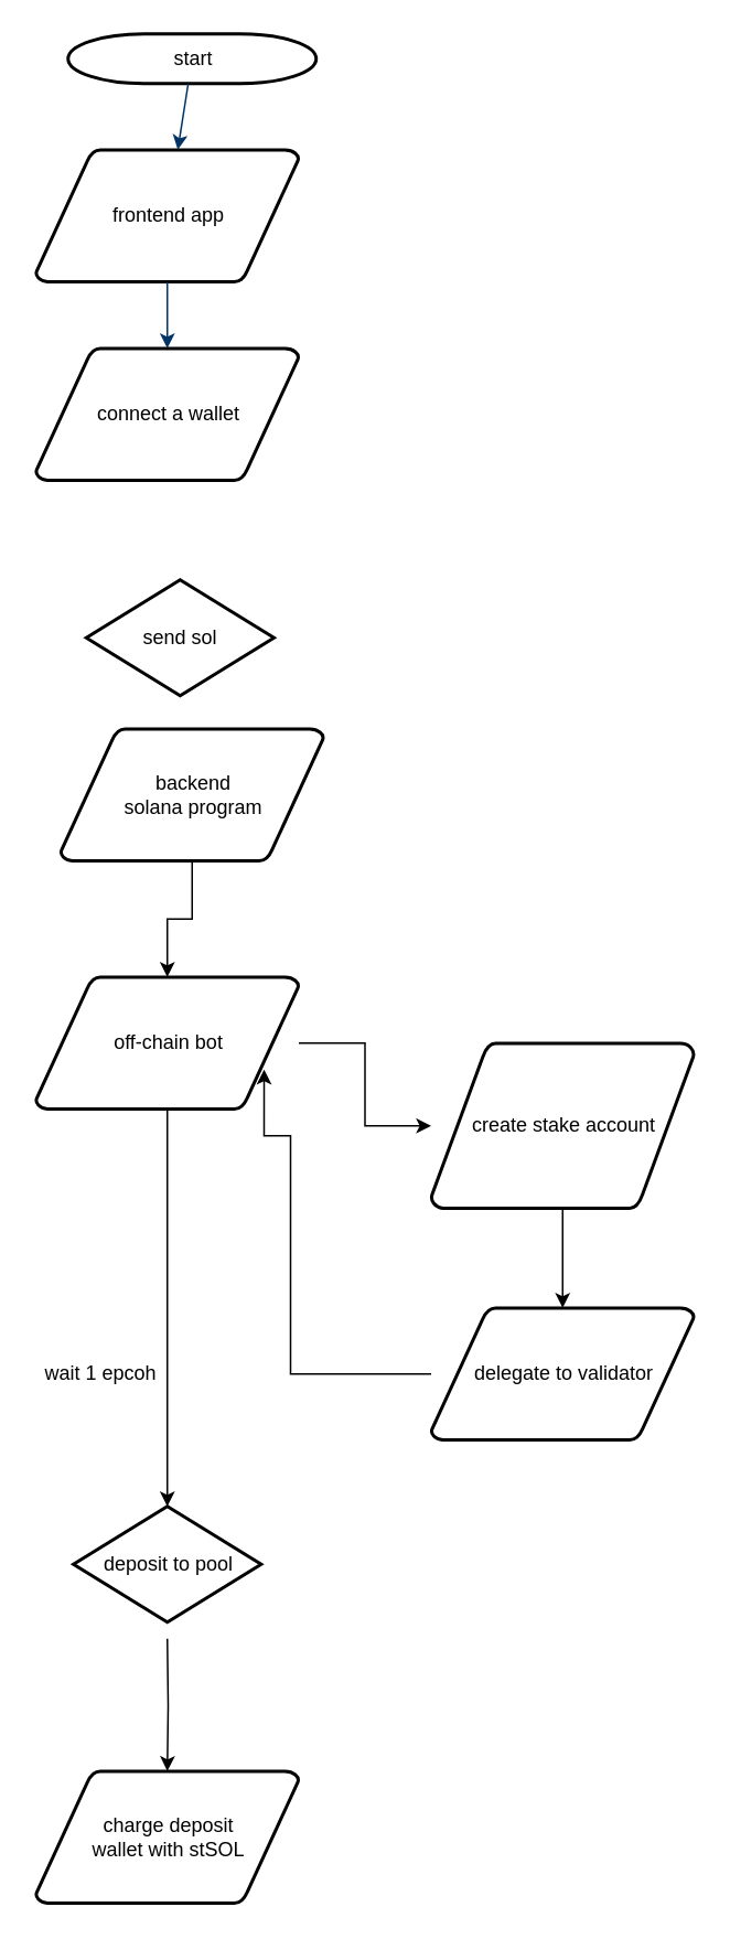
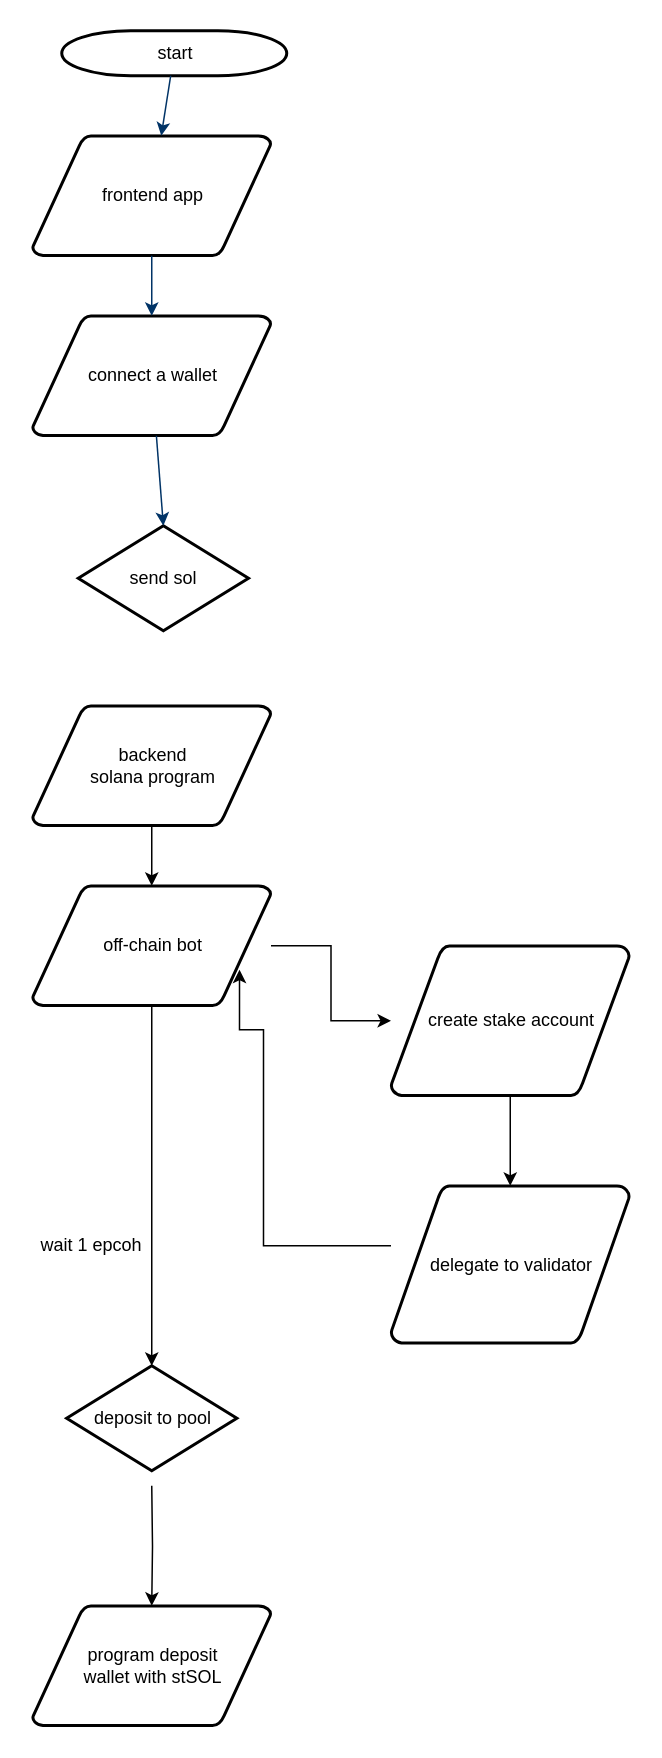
+ <mxCell id="10" style="entryX=0.5;entryY=0;entryPerimeter=0;fontStyle=1;strokeColor=#003366;strokeWidth=1;html=1;" edge="1" parent="1" source="6" target="7"><mxGeometry relative="1" as="geometry" /></mxCell>
- <mxCell id="5" value="backend &lt;br&gt;solana program" style="shape=mxgraph.flowchart.data;strokeWidth=2;gradientColor=none;gradientDirection=north;fontStyle=0;html=1;" vertex="1" parent="1"><mxGeometry x="36" y="440" width="159" height="80" as="geometry" /></mxCell>
+ <mxCell id="5" value="backend &lt;br&gt;solana program" style="shape=mxgraph.flowchart.data;strokeWidth=2;gradientColor=none;gradientDirection=north;fontStyle=0;html=1;" vertex="1" parent="1"><mxGeometry x="21" y="470" width="159" height="80" as="geometry" /></mxCell>
- <mxCell id="17" value="delegate to validator" style="shape=mxgraph.flowchart.data;strokeWidth=2;gradientColor=none;gradientDirection=north;fontStyle=0;html=1;" vertex="1" parent="1"><mxGeometry x="260" y="790" width="159" height="80" as="geometry" /></mxCell>
+ <mxCell id="17" value="delegate to validator" style="shape=mxgraph.flowchart.data;strokeWidth=2;gradientColor=none;gradientDirection=north;fontStyle=0;html=1;" vertex="1" parent="1"><mxGeometry x="260" y="790" width="159" height="105" as="geometry" /></mxCell>
- <mxCell id="20" value="charge deposit &lt;br&gt;wallet with stSOL" style="shape=mxgraph.flowchart.data;strokeWidth=2;gradientColor=none;gradientDirection=north;fontStyle=0;html=1;" vertex="1" parent="1"><mxGeometry x="21" y="1070" width="159" height="80" as="geometry" /></mxCell>
+ <mxCell id="20" value="program deposit &lt;br&gt;wallet with stSOL" style="shape=mxgraph.flowchart.data;strokeWidth=2;gradientColor=none;gradientDirection=north;fontStyle=0;html=1;" vertex="1" parent="1"><mxGeometry x="21" y="1070" width="159" height="80" as="geometry" /></mxCell>
